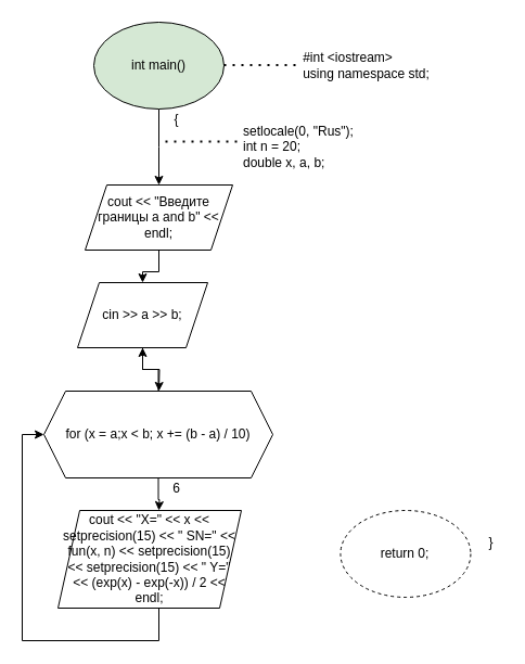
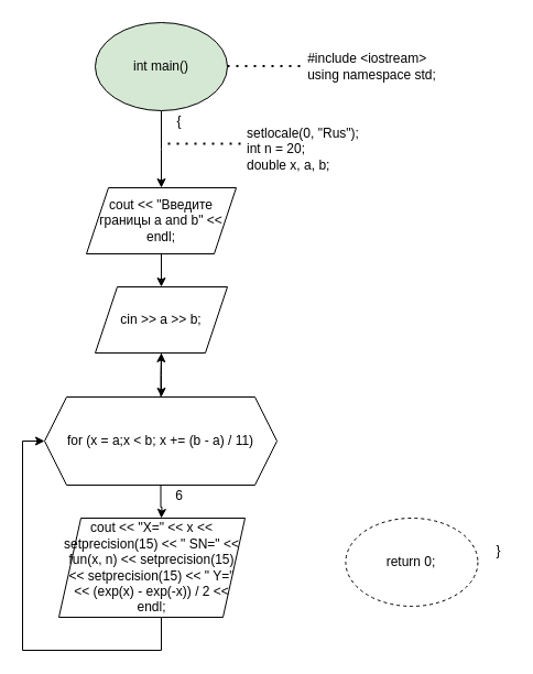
- <mxCell id="6" value="&lt;div style=&quot;text-align: left&quot;&gt;&lt;span&gt;#int &amp;lt;iostream&amp;gt;&lt;/span&gt;&lt;/div&gt;&lt;div style=&quot;text-align: left&quot;&gt;&lt;span&gt;using namespace std;&lt;/span&gt;&lt;/div&gt;" style="text;html=1;align=center;verticalAlign=middle;resizable=0;points=[];autosize=1;" parent="1" vertex="1"><mxGeometry x="272" y="45" width="130" height="30" as="geometry" /></mxCell>
+ <mxCell id="6" value="&lt;div style=&quot;text-align: left&quot;&gt;&lt;span&gt;#include &amp;lt;iostream&amp;gt;&lt;/span&gt;&lt;/div&gt;&lt;div style=&quot;text-align: left&quot;&gt;&lt;span&gt;using namespace std;&lt;/span&gt;&lt;/div&gt;" style="text;html=1;align=center;verticalAlign=middle;resizable=0;points=[];autosize=1;" parent="1" vertex="1"><mxGeometry x="272" y="45" width="130" height="30" as="geometry" /></mxCell>
- <mxCell id="11" value="cin &amp;gt;&amp;gt; a &amp;gt;&amp;gt; b;" style="shape=parallelogram;perimeter=parallelogramPerimeter;whiteSpace=wrap;html=1;fixedSize=1;" parent="1" vertex="1"><mxGeometry x="71" y="260" width="120" height="60" as="geometry" /></mxCell>
+ <mxCell id="11" value="cin &amp;gt;&amp;gt; a &amp;gt;&amp;gt; b;" style="shape=parallelogram;perimeter=parallelogramPerimeter;whiteSpace=wrap;html=1;fixedSize=1;" parent="1" vertex="1"><mxGeometry x="86" y="260" width="120" height="60" as="geometry" /></mxCell>
- <mxCell id="15" value="for (x = a;x &amp;lt; b; x += (b - a) / 10)" style="shape=hexagon;perimeter=hexagonPerimeter2;whiteSpace=wrap;html=1;fixedSize=1;" parent="1" vertex="1"><mxGeometry x="40" y="360" width="211" height="80" as="geometry" /></mxCell>
+ <mxCell id="15" value="for (x = a;x &amp;lt; b; x += (b - a) / 11)" style="shape=hexagon;perimeter=hexagonPerimeter2;whiteSpace=wrap;html=1;fixedSize=1;" parent="1" vertex="1"><mxGeometry x="40" y="360" width="211" height="80" as="geometry" /></mxCell>
